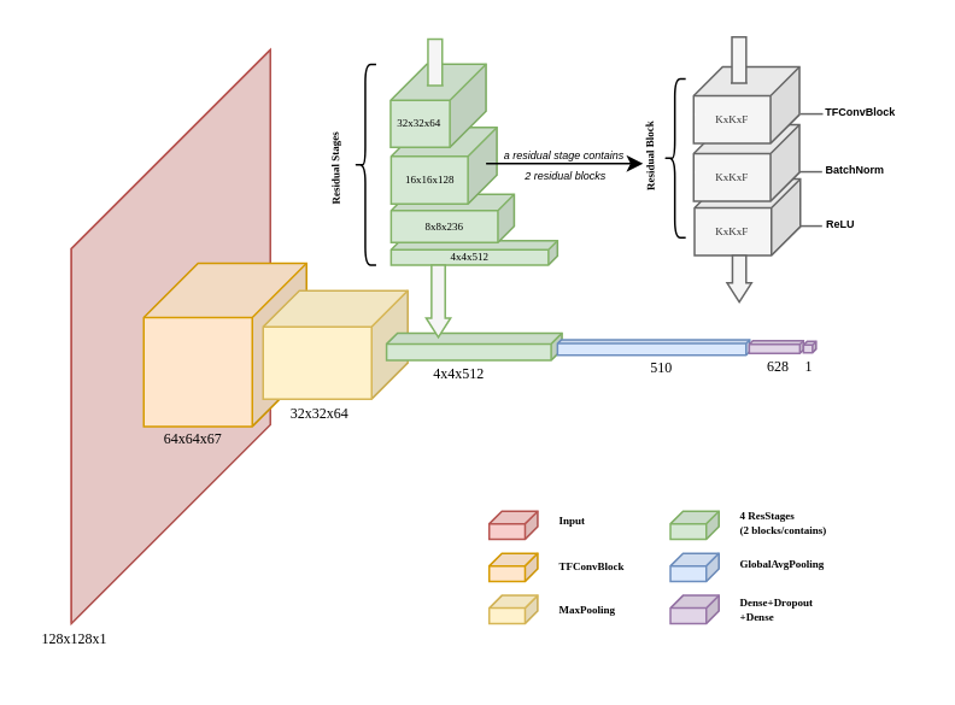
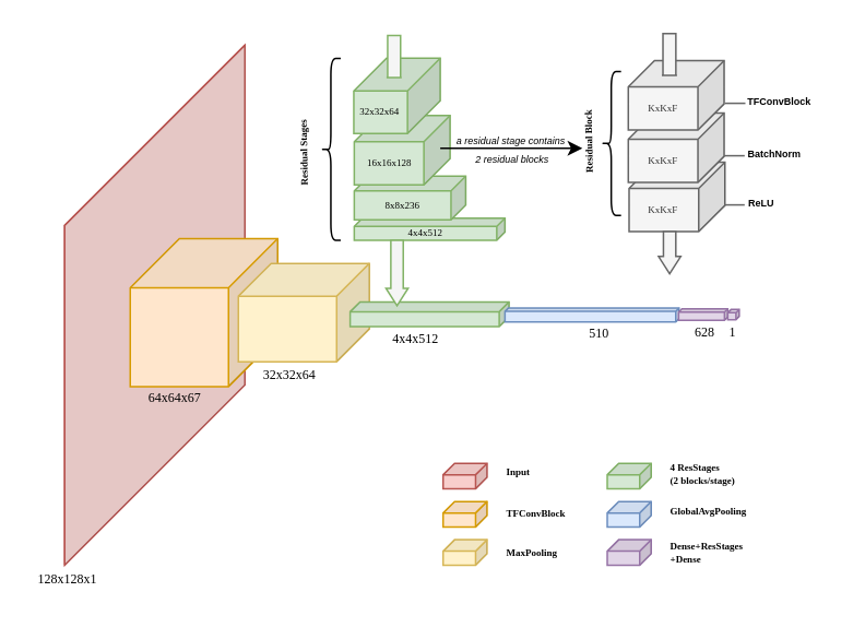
- <mxCell id="26" value="&lt;div&gt;&lt;font&gt;4 ResStages&lt;/font&gt;&lt;/div&gt;&lt;div&gt;&lt;font&gt;(2 blocks/contains)&lt;/font&gt;&lt;/div&gt;" style="text;html=1;strokeColor=none;fillColor=none;align=left;verticalAlign=middle;whiteSpace=wrap;rounded=0;fontStyle=1;fontSize=6;fontFamily=Verdana;" parent="1" vertex="1"><mxGeometry x="406.829" y="280" width="76.911" height="18.555" as="geometry" /></mxCell>
+ <mxCell id="26" value="&lt;div&gt;&lt;font&gt;4 ResStages&lt;/font&gt;&lt;/div&gt;&lt;div&gt;&lt;font&gt;(2 blocks/stage)&lt;/font&gt;&lt;/div&gt;" style="text;html=1;strokeColor=none;fillColor=none;align=left;verticalAlign=middle;whiteSpace=wrap;rounded=0;fontStyle=1;fontSize=6;fontFamily=Verdana;" parent="1" vertex="1"><mxGeometry x="406.829" y="280" width="76.911" height="18.555" as="geometry" /></mxCell>
- <mxCell id="28" value="&lt;font&gt;Dense+Dropout&lt;/font&gt;&lt;div&gt;&lt;font&gt;+Dense&lt;/font&gt;&lt;/div&gt;" style="text;html=1;strokeColor=none;fillColor=none;align=left;verticalAlign=middle;whiteSpace=wrap;rounded=0;fontStyle=1;fontSize=6;fontFamily=Verdana;" parent="1" vertex="1"><mxGeometry x="406.829" y="327.445" width="83.171" height="18.555" as="geometry" /></mxCell>
+ <mxCell id="28" value="&lt;font&gt;Dense+ResStages&lt;/font&gt;&lt;div&gt;&lt;font&gt;+Dense&lt;/font&gt;&lt;/div&gt;" style="text;html=1;strokeColor=none;fillColor=none;align=left;verticalAlign=middle;whiteSpace=wrap;rounded=0;fontStyle=1;fontSize=6;fontFamily=Verdana;" parent="1" vertex="1"><mxGeometry x="406.829" y="327.445" width="83.171" height="18.555" as="geometry" /></mxCell>
